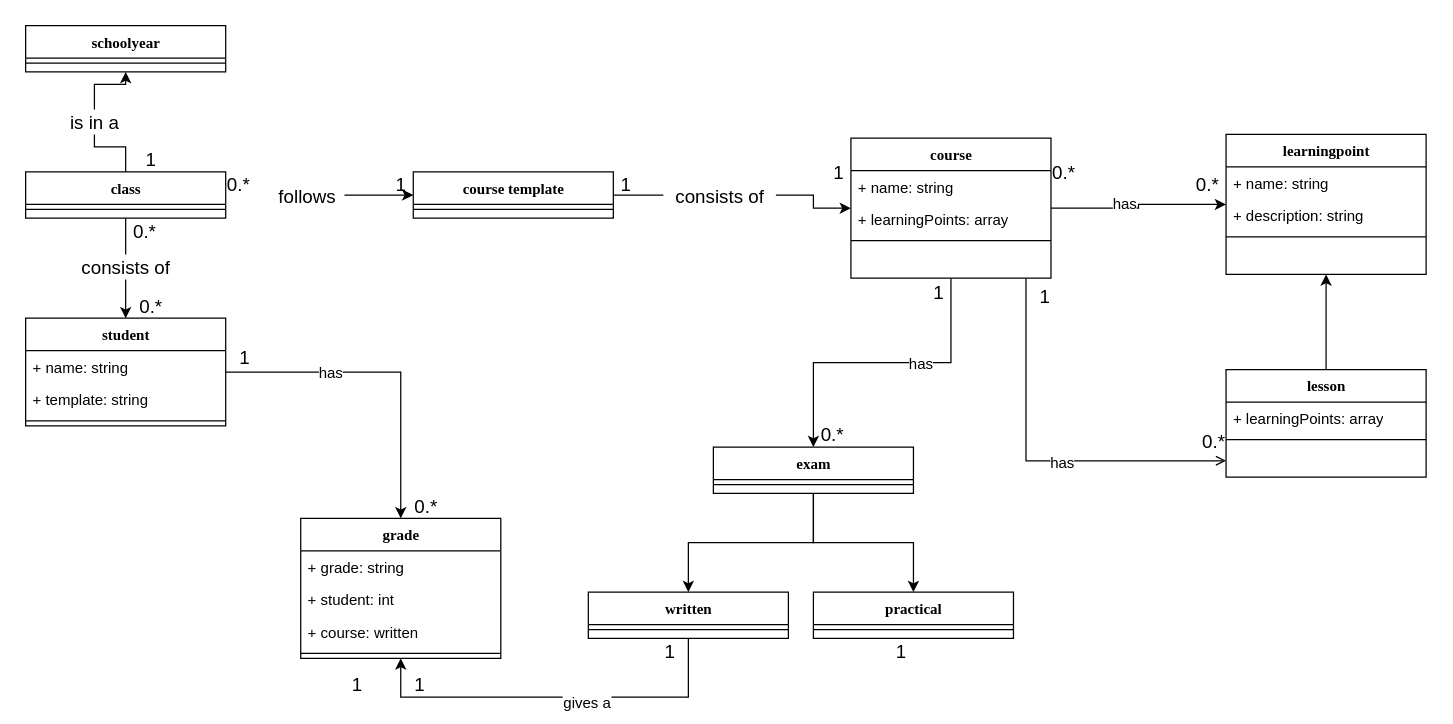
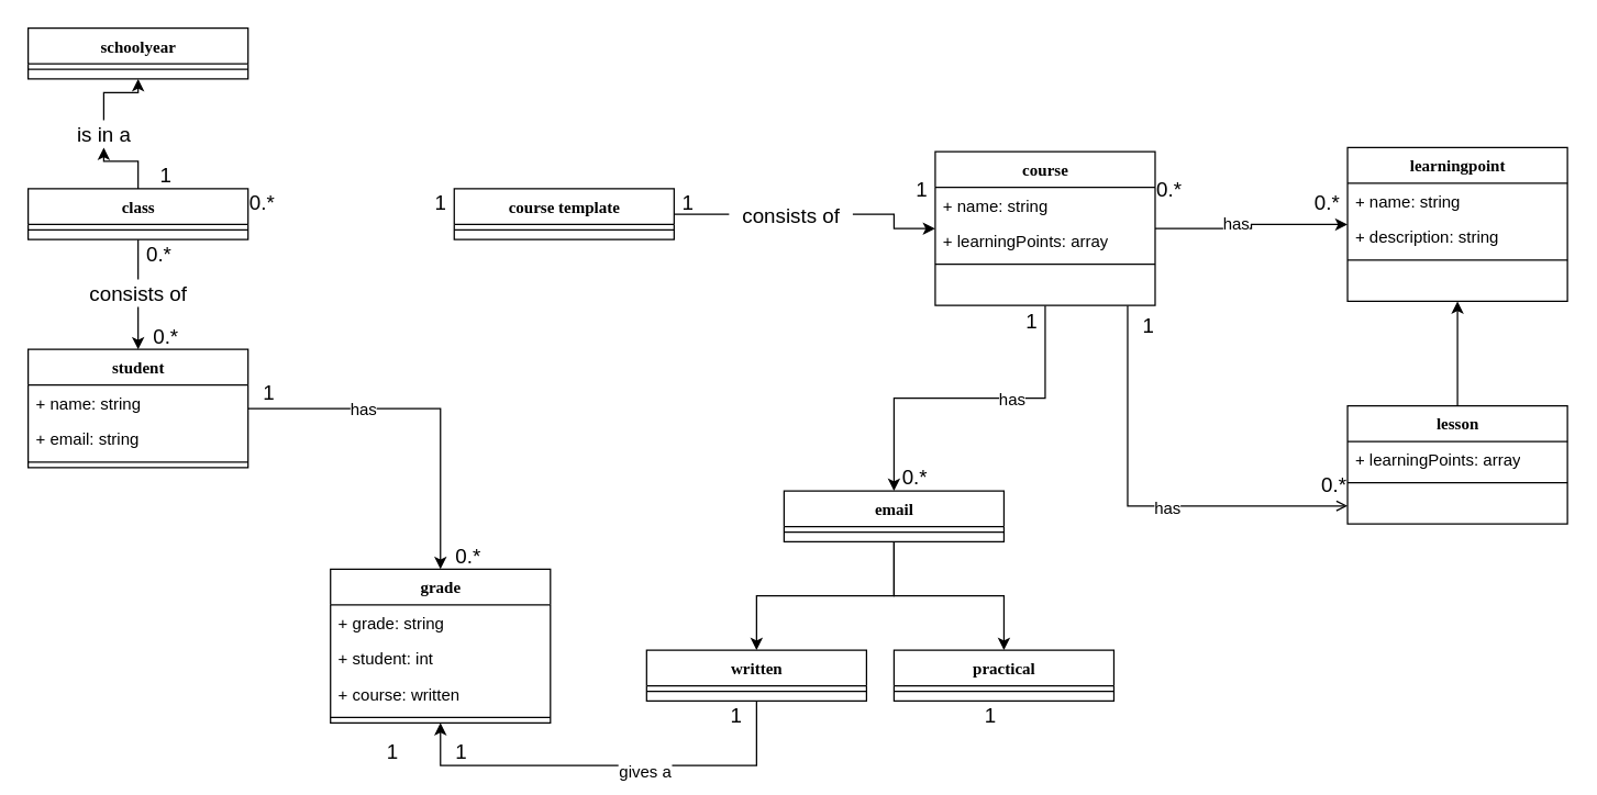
- <mxCell id="52" value="" style="edgeStyle=orthogonalEdgeStyle;rounded=0;orthogonalLoop=1;jettySize=auto;html=1;entryX=0.5;entryY=1;entryDx=0;entryDy=0;endArrow=none;" edge="1" parent="1" source="7" target="51"><mxGeometry relative="1" as="geometry"><mxPoint x="100" y="137" as="sourcePoint" /><mxPoint x="100" y="57" as="targetPoint" /></mxGeometry></mxCell>
+ <mxCell id="52" value="" style="edgeStyle=orthogonalEdgeStyle;rounded=0;orthogonalLoop=1;jettySize=auto;html=1;entryX=0.5;entryY=1;entryDx=0;entryDy=0;endArrow=classic;" edge="1" parent="1" source="7" target="51"><mxGeometry relative="1" as="geometry"><mxPoint x="100" y="137" as="sourcePoint" /><mxPoint x="100" y="57" as="targetPoint" /></mxGeometry></mxCell>
- <mxCell id="55" value="&lt;font style=&quot;font-size: 15px&quot;&gt;follows&lt;/font&gt;" style="text;html=1;align=center;verticalAlign=middle;resizable=0;points=[];autosize=1;strokeColor=none;fillColor=none;" vertex="1" parent="1"><mxGeometry x="215" y="145.5" width="60" height="20" as="geometry" /></mxCell>
- <mxCell id="6" value="" style="edgeStyle=orthogonalEdgeStyle;rounded=0;orthogonalLoop=1;jettySize=auto;html=1;startArrow=none;" edge="1" parent="1" source="55" target="16"><mxGeometry relative="1" as="geometry" /></mxCell>
- <mxCell id="13" value="+ template: string" style="text;html=1;strokeColor=none;fillColor=none;align=left;verticalAlign=top;spacingLeft=4;spacingRight=4;whiteSpace=wrap;overflow=hidden;rotatable=0;points=[[0,0.5],[1,0.5]];portConstraint=eastwest;" vertex="1" parent="11"><mxGeometry y="52" width="160" height="26" as="geometry" /></mxCell>
+ <mxCell id="13" value="+ email: string" style="text;html=1;strokeColor=none;fillColor=none;align=left;verticalAlign=top;spacingLeft=4;spacingRight=4;whiteSpace=wrap;overflow=hidden;rotatable=0;points=[[0,0.5],[1,0.5]];portConstraint=eastwest;" vertex="1" parent="11"><mxGeometry y="52" width="160" height="26" as="geometry" /></mxCell>
- <mxCell id="38" value="exam" style="swimlane;html=1;fontStyle=1;align=center;verticalAlign=top;childLayout=stackLayout;horizontal=1;startSize=26;horizontalStack=0;resizeParent=1;resizeLast=0;collapsible=1;marginBottom=0;swimlaneFillColor=#ffffff;rounded=0;shadow=0;comic=0;labelBackgroundColor=none;strokeWidth=1;fillColor=none;fontFamily=Verdana;fontSize=12" vertex="1" parent="1"><mxGeometry x="570" y="357" width="160" height="37" as="geometry" /></mxCell>
+ <mxCell id="38" value="email" style="swimlane;html=1;fontStyle=1;align=center;verticalAlign=top;childLayout=stackLayout;horizontal=1;startSize=26;horizontalStack=0;resizeParent=1;resizeLast=0;collapsible=1;marginBottom=0;swimlaneFillColor=#ffffff;rounded=0;shadow=0;comic=0;labelBackgroundColor=none;strokeWidth=1;fillColor=none;fontFamily=Verdana;fontSize=12" vertex="1" parent="1"><mxGeometry x="570" y="357" width="160" height="37" as="geometry" /></mxCell>
